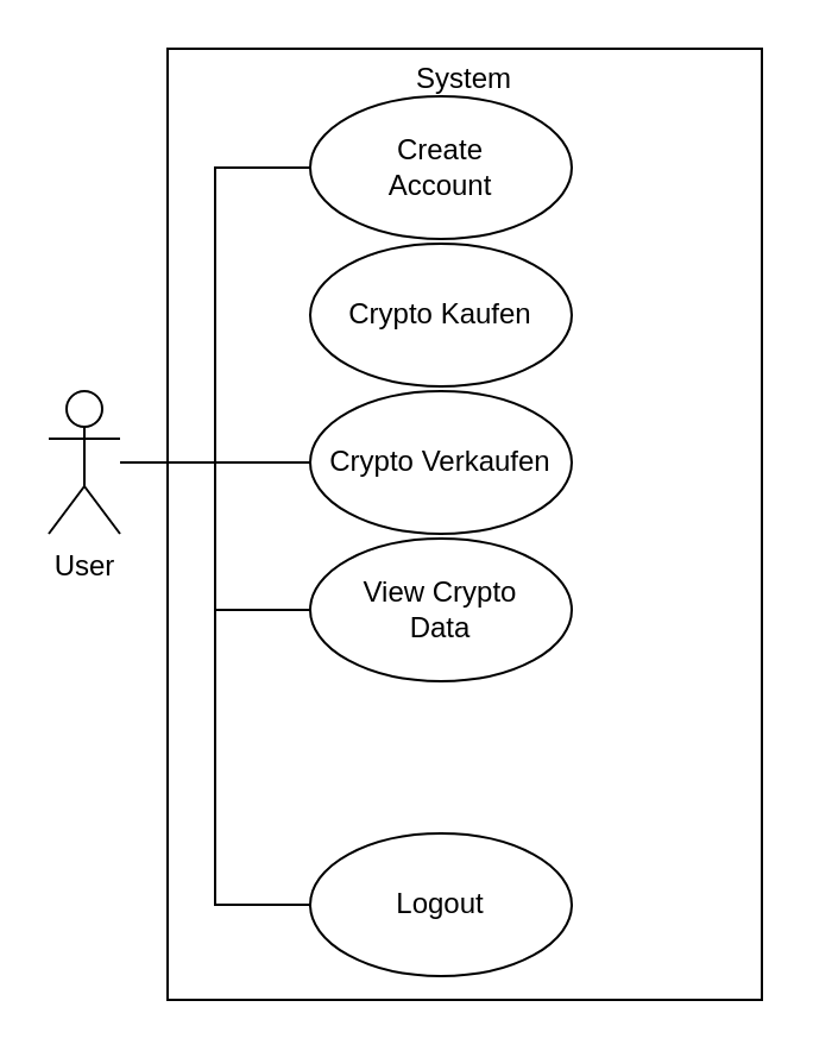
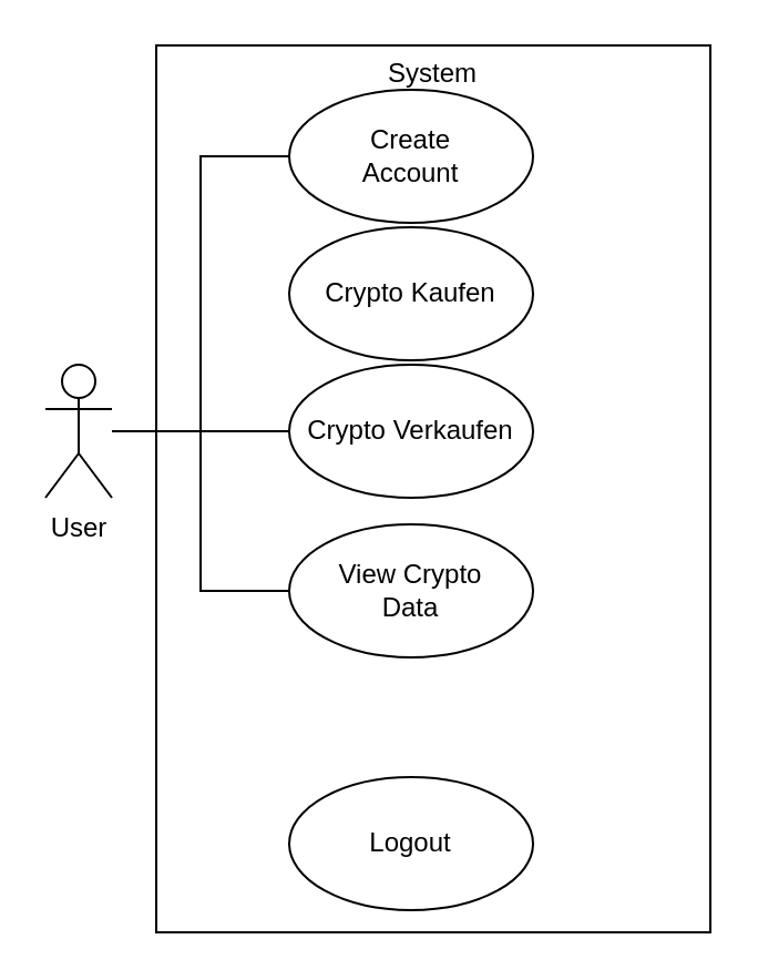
- <mxCell id="11" value="View Crypto&lt;br&gt;Data" style="ellipse;whiteSpace=wrap;html=1;" vertex="1" parent="1"><mxGeometry x="130" y="226" width="110" height="60" as="geometry" /></mxCell>
+ <mxCell id="11" value="View Crypto&lt;br&gt;Data" style="ellipse;whiteSpace=wrap;html=1;" vertex="1" parent="1"><mxGeometry x="130" y="236" width="110" height="60" as="geometry" /></mxCell>
- <mxCell id="6" style="edgeStyle=orthogonalEdgeStyle;rounded=0;orthogonalLoop=1;jettySize=auto;html=1;entryX=0;entryY=0.5;entryDx=0;entryDy=0;endArrow=none;endFill=0;" edge="1" parent="1" source="7" target="12"><mxGeometry relative="1" as="geometry" /></mxCell>
